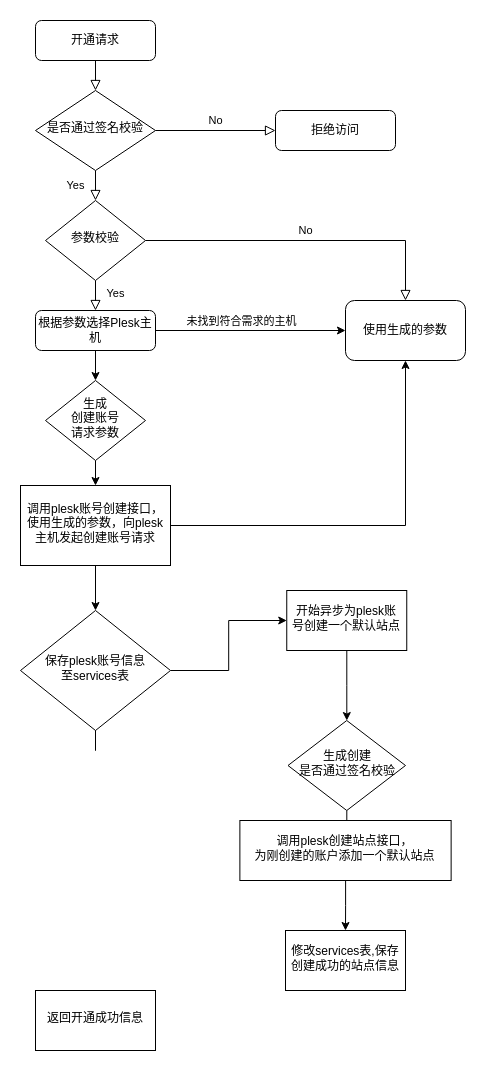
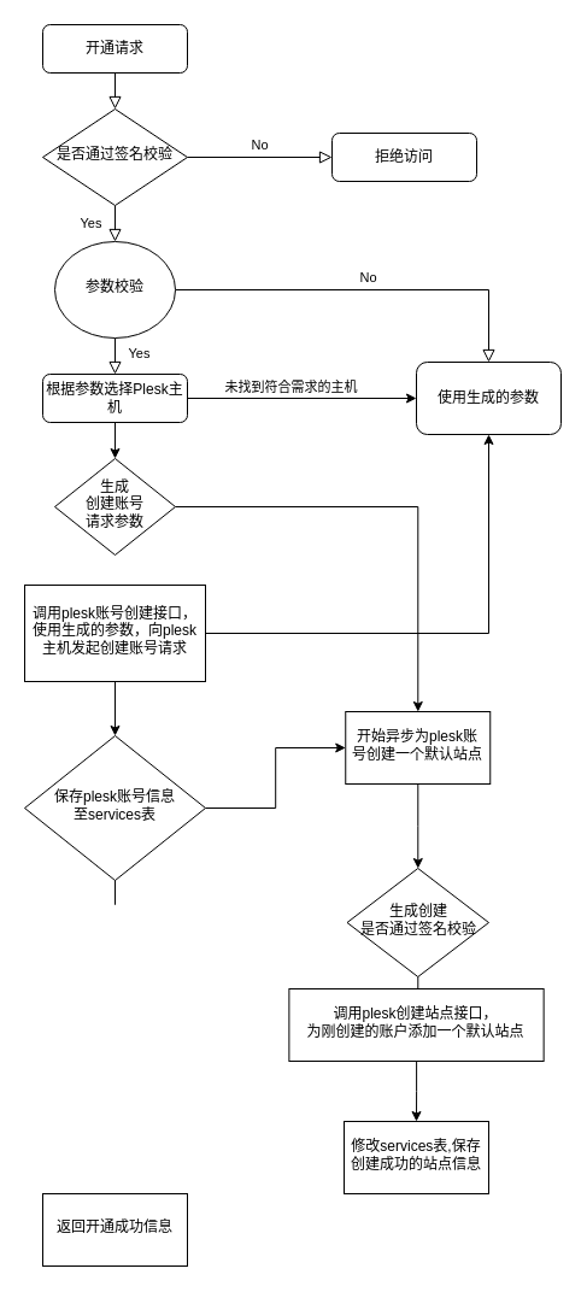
- <mxCell id="10" value="参数校验" style="rhombus;whiteSpace=wrap;html=1;shadow=0;fontFamily=Helvetica;fontSize=12;align=center;strokeWidth=1;spacing=6;spacingTop=-4;" parent="1" vertex="1"><mxGeometry x="45" y="200" width="100" height="80" as="geometry" /></mxCell>
+ <mxCell id="10" value="参数校验" style="ellipse;whiteSpace=wrap;html=1;shadow=0;fontFamily=Helvetica;fontSize=12;align=center;strokeWidth=1;spacing=6;spacingTop=-4;" parent="1" vertex="1"><mxGeometry x="45" y="200" width="100" height="80" as="geometry" /></mxCell>
- <mxCell id="16" value="" style="edgeStyle=orthogonalEdgeStyle;rounded=0;orthogonalLoop=1;jettySize=auto;html=1;" edge="1" parent="1" source="17" target="20"><mxGeometry relative="1" as="geometry" /></mxCell>
+ <mxCell id="16" value="" style="edgeStyle=orthogonalEdgeStyle;rounded=0;orthogonalLoop=1;jettySize=auto;html=1;" edge="1" parent="1" source="17" target="23"><mxGeometry relative="1" as="geometry" /></mxCell>
